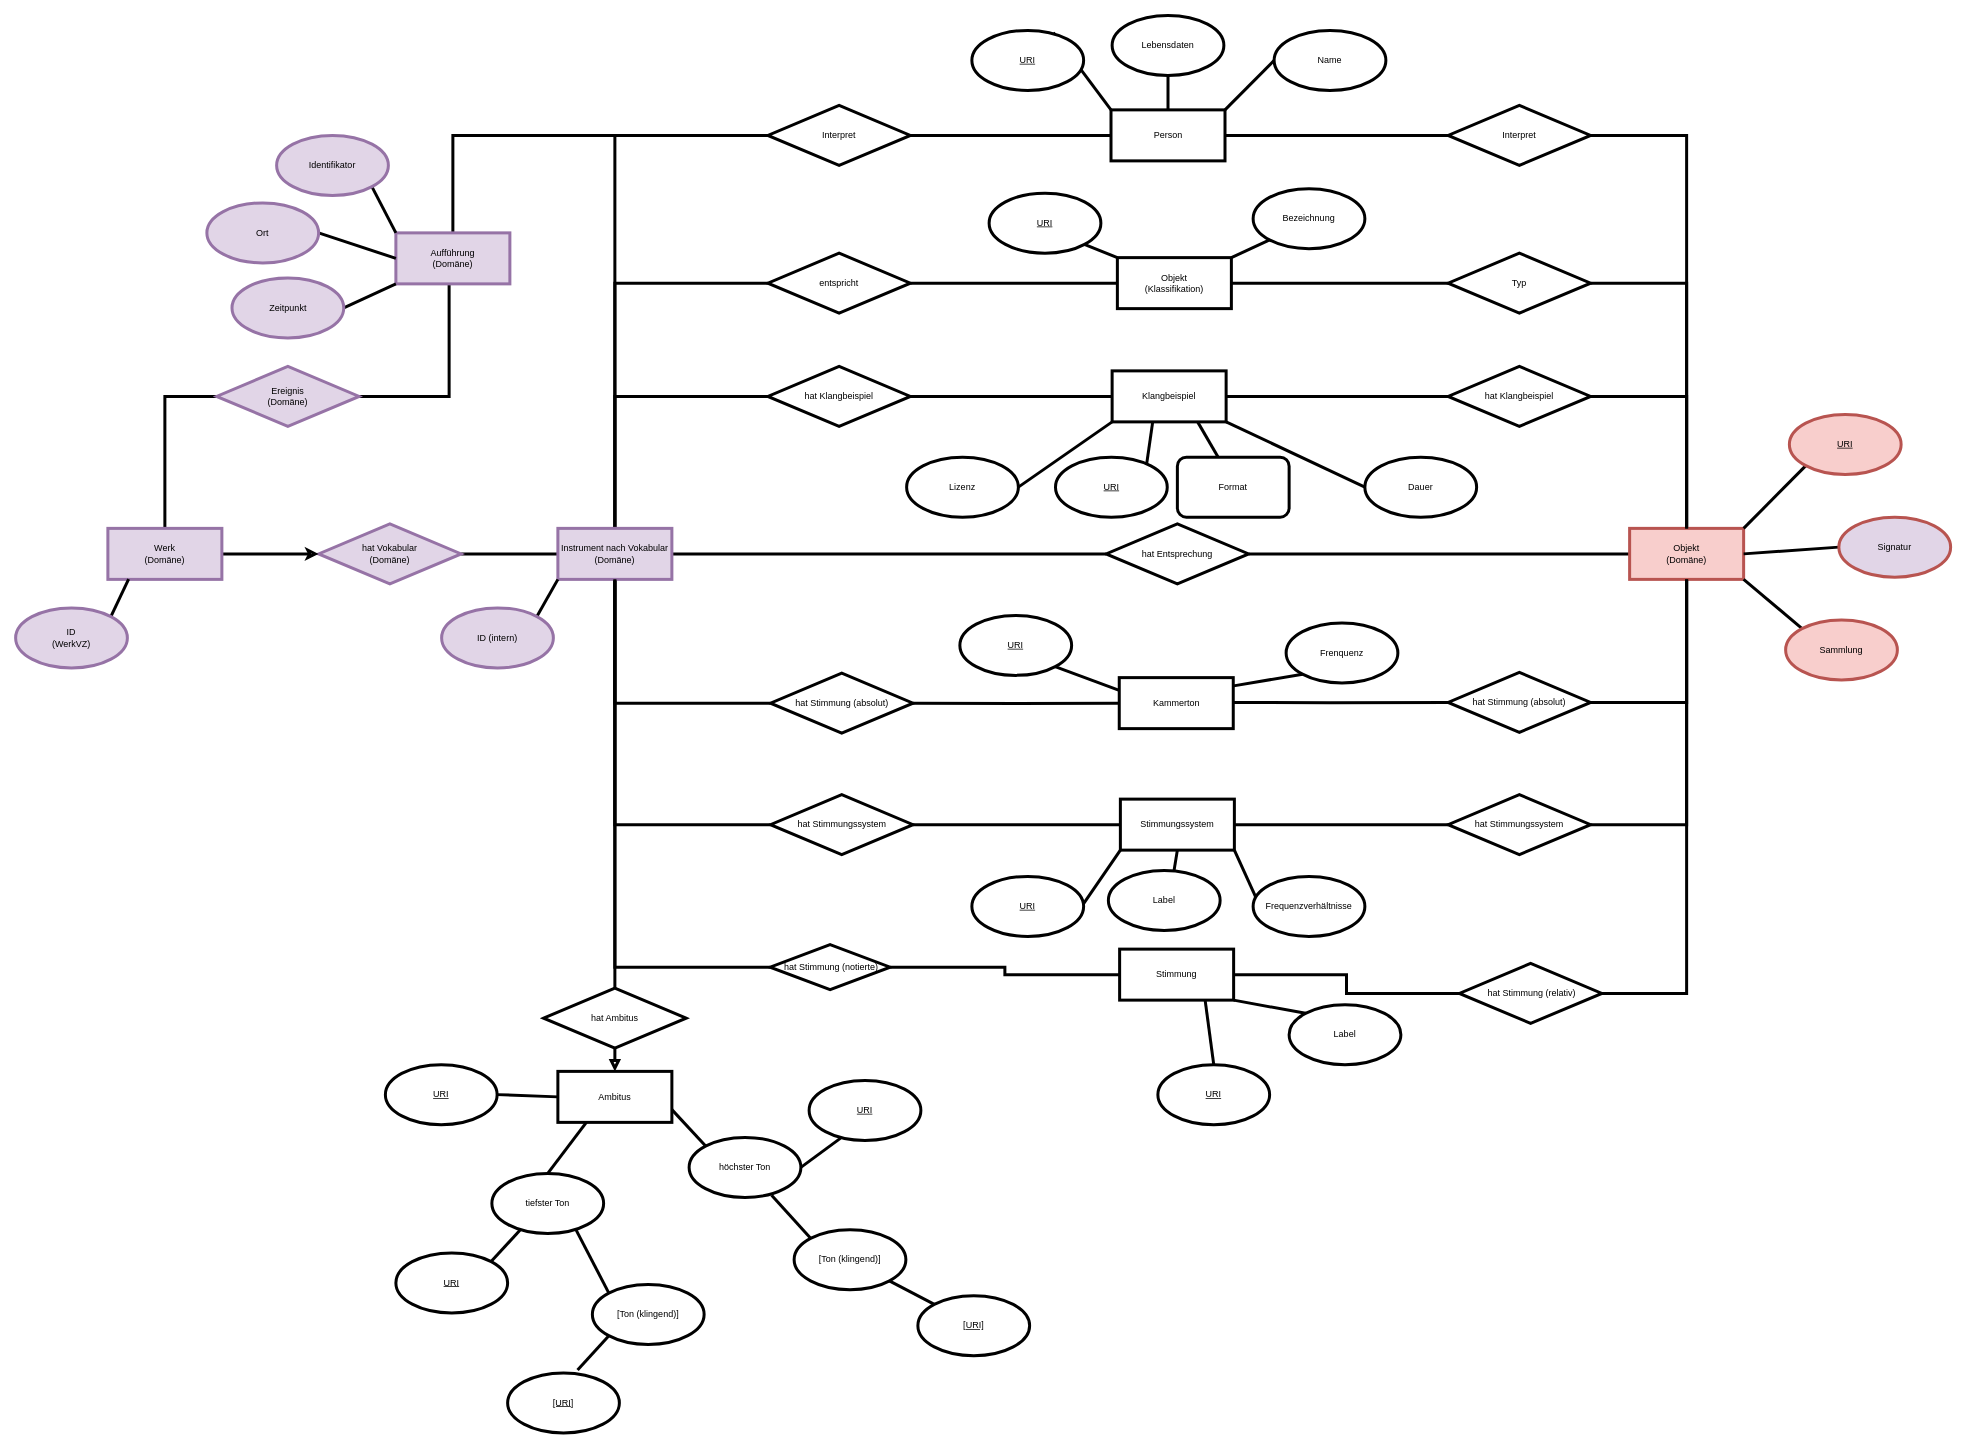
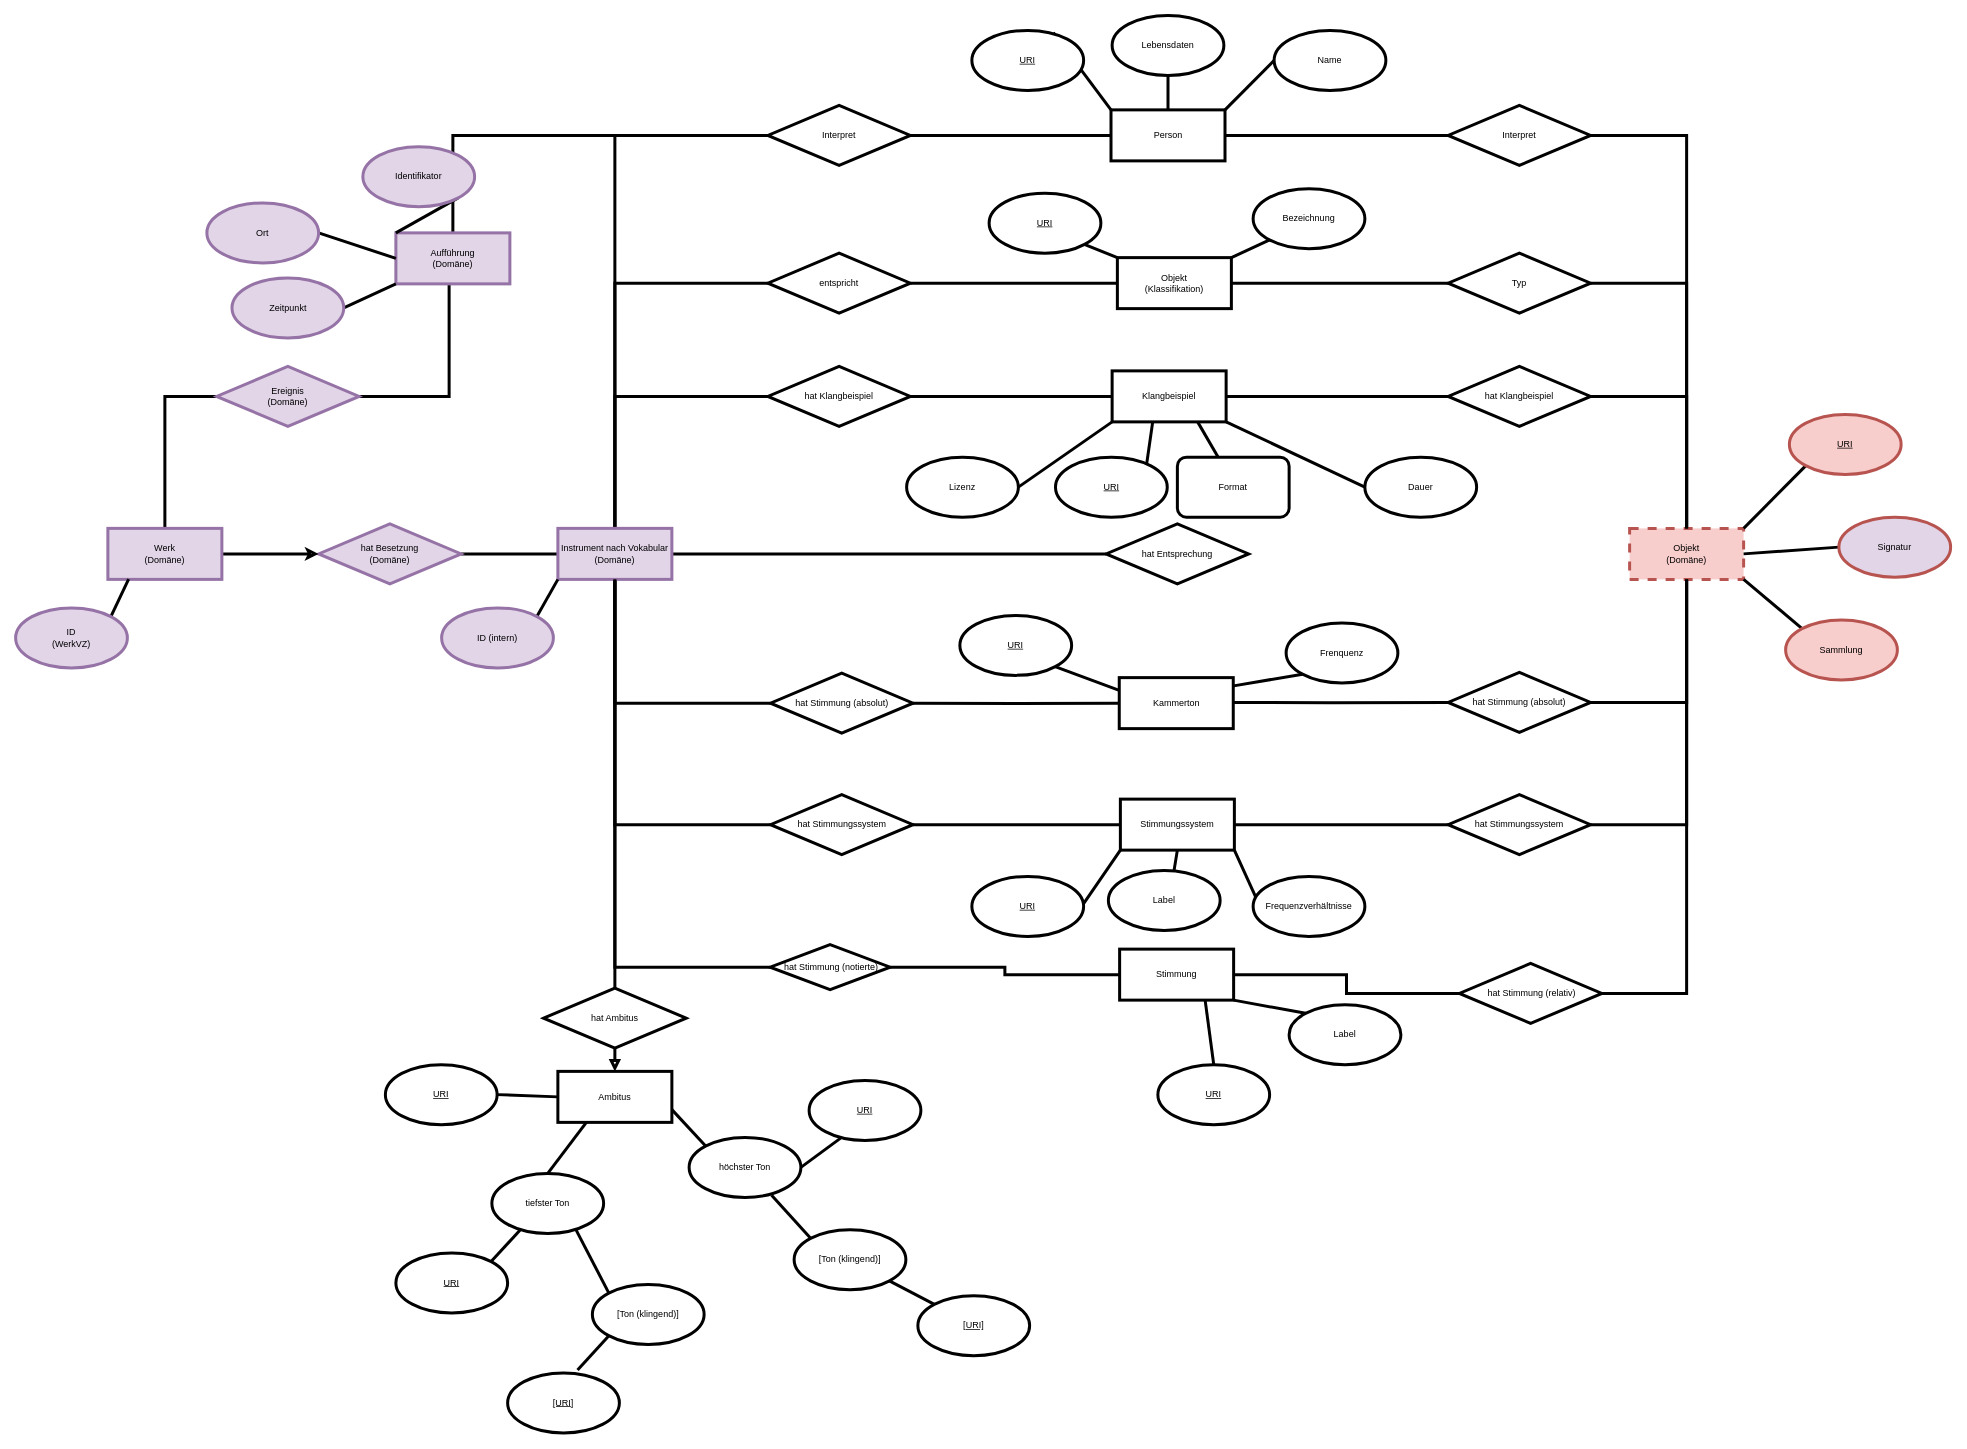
- <mxCell id="123" value="Identifikator" style="ellipse;whiteSpace=wrap;html=1;strokeWidth=4;fillColor=#e1d5e7;strokeColor=#9673a6;" vertex="1" parent="1"><mxGeometry x="368" y="180" width="149" height="80" as="geometry" /></mxCell>
+ <mxCell id="123" value="Identifikator" style="ellipse;whiteSpace=wrap;html=1;strokeWidth=4;fillColor=#e1d5e7;strokeColor=#9673a6;" vertex="1" parent="1"><mxGeometry x="483" y="195" width="149" height="80" as="geometry" /></mxCell>
- <mxCell id="3" value="hat Vokabular&lt;br&gt;(Domäne)" style="rhombus;whiteSpace=wrap;html=1;strokeWidth=4;fillColor=#e1d5e7;strokeColor=#9673a6;" parent="1" vertex="1"><mxGeometry x="424" y="698" width="190" height="80" as="geometry" /></mxCell>
+ <mxCell id="3" value="hat Besetzung&lt;br&gt;(Domäne)" style="rhombus;whiteSpace=wrap;html=1;strokeWidth=4;fillColor=#e1d5e7;strokeColor=#9673a6;" parent="1" vertex="1"><mxGeometry x="424" y="698" width="190" height="80" as="geometry" /></mxCell>
- <mxCell id="9" style="edgeStyle=orthogonalEdgeStyle;rounded=0;orthogonalLoop=1;jettySize=auto;html=1;exitX=1;exitY=0.5;exitDx=0;exitDy=0;entryX=0;entryY=0.5;entryDx=0;entryDy=0;endArrow=none;endFill=0;strokeWidth=4;" parent="1" source="10" target="15" edge="1"><mxGeometry relative="1" as="geometry"><mxPoint x="1891" y="738" as="sourcePoint" /></mxGeometry></mxCell>
- <mxCell id="15" value="Objekt&lt;br&gt;(Domäne)" style="rounded=0;whiteSpace=wrap;html=1;strokeWidth=4;fillColor=#f8cecc;strokeColor=#b85450;" parent="1" vertex="1"><mxGeometry x="2172" y="704" width="152" height="68" as="geometry" /></mxCell>
+ <mxCell id="15" value="Objekt&lt;br&gt;(Domäne)" style="rounded=0;whiteSpace=wrap;html=1;strokeWidth=4;fillColor=#f8cecc;strokeColor=#b85450;dashed=1;" parent="1" vertex="1"><mxGeometry x="2172" y="704" width="152" height="68" as="geometry" /></mxCell>
